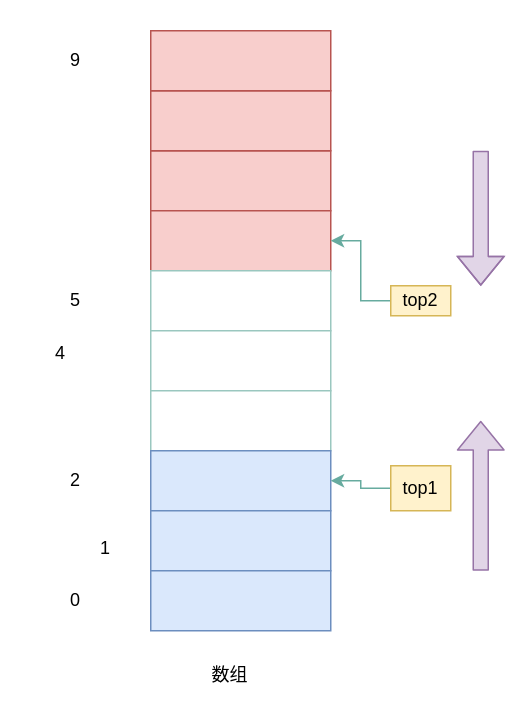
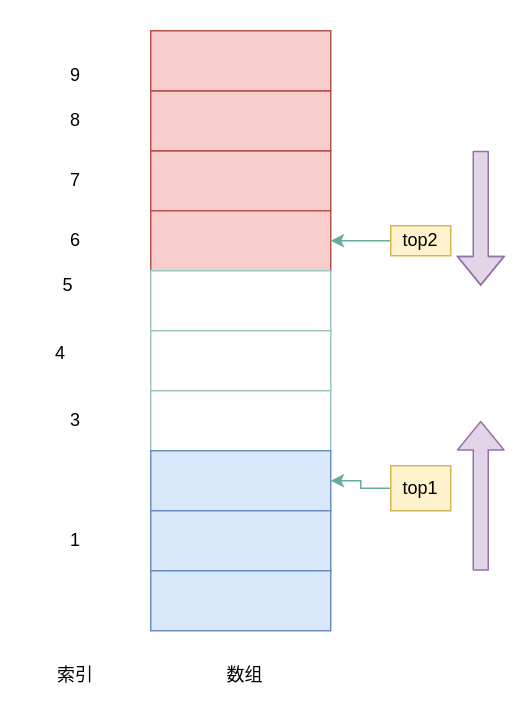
- <mxCell id="21" value="9" style="text;html=1;strokeColor=none;fillColor=none;align=center;verticalAlign=middle;whiteSpace=wrap;rounded=0;" vertex="1" parent="1"><mxGeometry x="30" y="30" width="40" height="20" as="geometry" /></mxCell>
+ <mxCell id="21" value="9" style="text;html=1;strokeColor=none;fillColor=none;align=center;verticalAlign=middle;whiteSpace=wrap;rounded=0;" vertex="1" parent="1"><mxGeometry x="30" y="40" width="40" height="20" as="geometry" /></mxCell>
+ <mxCell id="19" value="8" style="text;html=1;strokeColor=none;fillColor=none;align=center;verticalAlign=middle;whiteSpace=wrap;rounded=0;" vertex="1" parent="1"><mxGeometry x="30" y="70" width="40" height="20" as="geometry" /></mxCell>
+ <mxCell id="17" value="7" style="text;html=1;strokeColor=none;fillColor=none;align=center;verticalAlign=middle;whiteSpace=wrap;rounded=0;" vertex="1" parent="1"><mxGeometry x="30" y="110" width="40" height="20" as="geometry" /></mxCell>
+ <mxCell id="16" value="6" style="text;html=1;strokeColor=none;fillColor=none;align=center;verticalAlign=middle;whiteSpace=wrap;rounded=0;" vertex="1" parent="1"><mxGeometry x="30" y="150" width="40" height="20" as="geometry" /></mxCell>
- <mxCell id="15" value="5" style="text;html=1;strokeColor=none;fillColor=none;align=center;verticalAlign=middle;whiteSpace=wrap;rounded=0;" vertex="1" parent="1"><mxGeometry x="30" y="190" width="40" height="20" as="geometry" /></mxCell>
+ <mxCell id="15" value="5" style="text;html=1;strokeColor=none;fillColor=none;align=center;verticalAlign=middle;whiteSpace=wrap;rounded=0;" vertex="1" parent="1"><mxGeometry x="25" y="180" width="40" height="20" as="geometry" /></mxCell>
- <mxCell id="25" value="top2" style="text;html=1;strokeColor=#d6b656;fillColor=#fff2cc;align=center;verticalAlign=middle;whiteSpace=wrap;rounded=0;" vertex="1" parent="1"><mxGeometry x="260" y="190" width="40" height="20" as="geometry" /></mxCell>
+ <mxCell id="25" value="top2" style="text;html=1;strokeColor=#d6b656;fillColor=#fff2cc;align=center;verticalAlign=middle;whiteSpace=wrap;rounded=0;" vertex="1" parent="1"><mxGeometry x="260" y="150" width="40" height="20" as="geometry" /></mxCell>
+ <mxCell id="13" value="3" style="text;html=1;strokeColor=none;fillColor=none;align=center;verticalAlign=middle;whiteSpace=wrap;rounded=0;" vertex="1" parent="1"><mxGeometry x="30" y="270" width="40" height="20" as="geometry" /></mxCell>
- <mxCell id="12" value="2" style="text;html=1;strokeColor=none;fillColor=none;align=center;verticalAlign=middle;whiteSpace=wrap;rounded=0;" vertex="1" parent="1"><mxGeometry x="30" y="310" width="40" height="20" as="geometry" /></mxCell>
- <mxCell id="11" value="1" style="text;html=1;strokeColor=none;fillColor=none;align=center;verticalAlign=middle;whiteSpace=wrap;rounded=0;" vertex="1" parent="1"><mxGeometry x="50" y="355" width="40" height="20" as="geometry" /></mxCell>
+ <mxCell id="11" value="1" style="text;html=1;strokeColor=none;fillColor=none;align=center;verticalAlign=middle;whiteSpace=wrap;rounded=0;" vertex="1" parent="1"><mxGeometry x="30" y="350" width="40" height="20" as="geometry" /></mxCell>
- <mxCell id="10" value="0" style="text;html=1;strokeColor=none;fillColor=none;align=center;verticalAlign=middle;whiteSpace=wrap;rounded=0;" vertex="1" parent="1"><mxGeometry x="30" y="390" width="40" height="20" as="geometry" /></mxCell>
+ <mxCell id="28" value="索引" style="text;html=1;strokeColor=none;fillColor=none;align=center;verticalAlign=middle;whiteSpace=wrap;rounded=0;" vertex="1" parent="1"><mxGeometry x="30" y="440" width="40" height="20" as="geometry" /></mxCell>
- <mxCell id="29" value="数组" style="text;html=1;strokeColor=none;fillColor=none;align=center;verticalAlign=middle;whiteSpace=wrap;rounded=0;" vertex="1" parent="1"><mxGeometry x="133" y="440" width="40" height="20" as="geometry" /></mxCell>
+ <mxCell id="29" value="数组" style="text;html=1;strokeColor=none;fillColor=none;align=center;verticalAlign=middle;whiteSpace=wrap;rounded=0;" vertex="1" parent="1"><mxGeometry x="143" y="440" width="40" height="20" as="geometry" /></mxCell>
